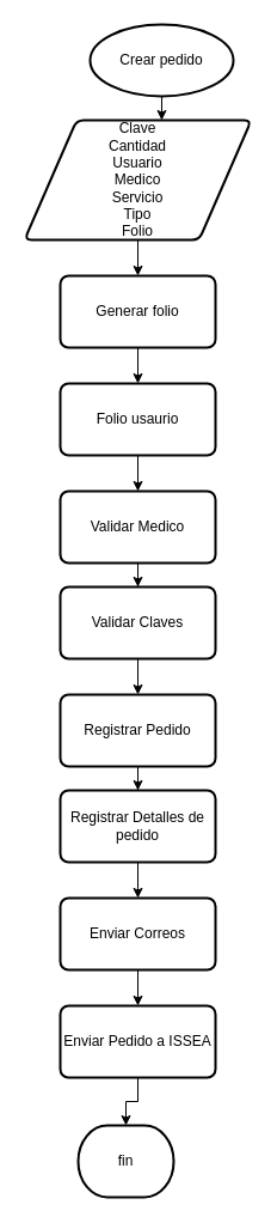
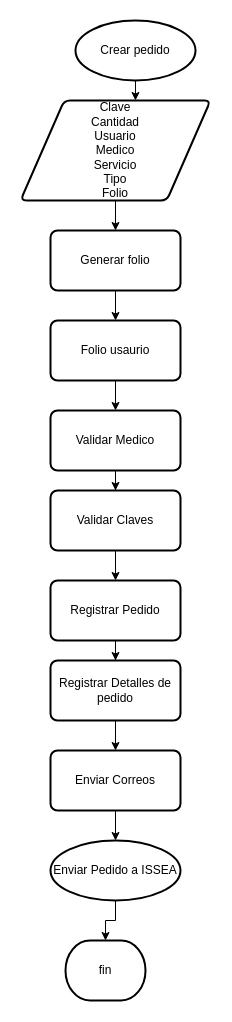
- <mxCell id="21" value="Enviar Pedido a ISSEA" style="rounded=1;whiteSpace=wrap;html=1;absoluteArcSize=1;arcSize=14;strokeWidth=2;" vertex="1" parent="1"><mxGeometry x="50" y="840" width="130" height="60" as="geometry" /></mxCell>
+ <mxCell id="21" value="Enviar Pedido a ISSEA" style="ellipse;whiteSpace=wrap;html=1;absoluteArcSize=1;arcSize=14;strokeWidth=2;" vertex="1" parent="1"><mxGeometry x="50" y="840" width="130" height="60" as="geometry" /></mxCell>
